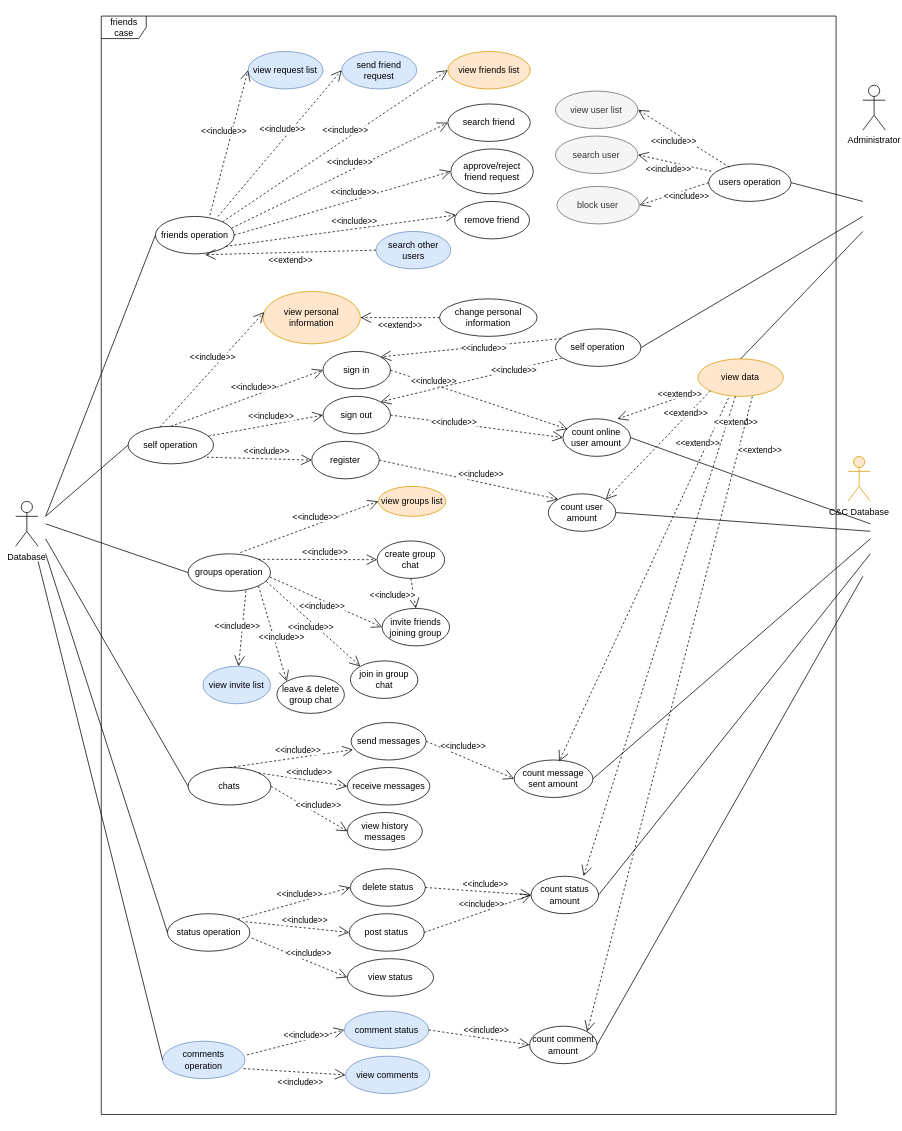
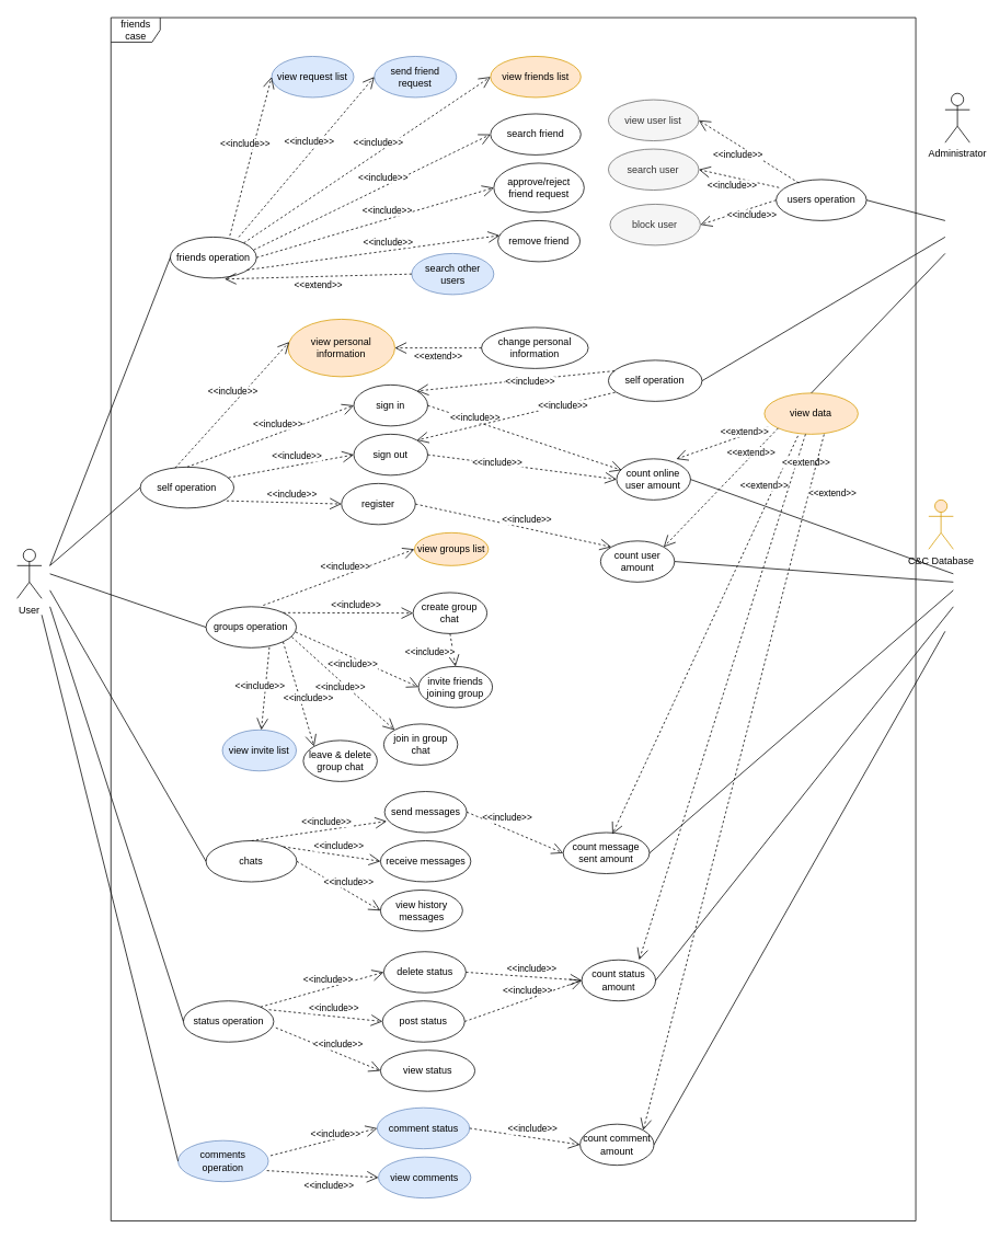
- <mxCell id="2" value="Database" style="shape=umlActor;verticalLabelPosition=bottom;verticalAlign=top;html=1;" parent="1" vertex="1"><mxGeometry x="20.298" y="667.918" width="30" height="60" as="geometry" /></mxCell>
+ <mxCell id="2" value="User" style="shape=umlActor;verticalLabelPosition=bottom;verticalAlign=top;html=1;" parent="1" vertex="1"><mxGeometry x="20.298" y="667.918" width="30" height="60" as="geometry" /></mxCell>
